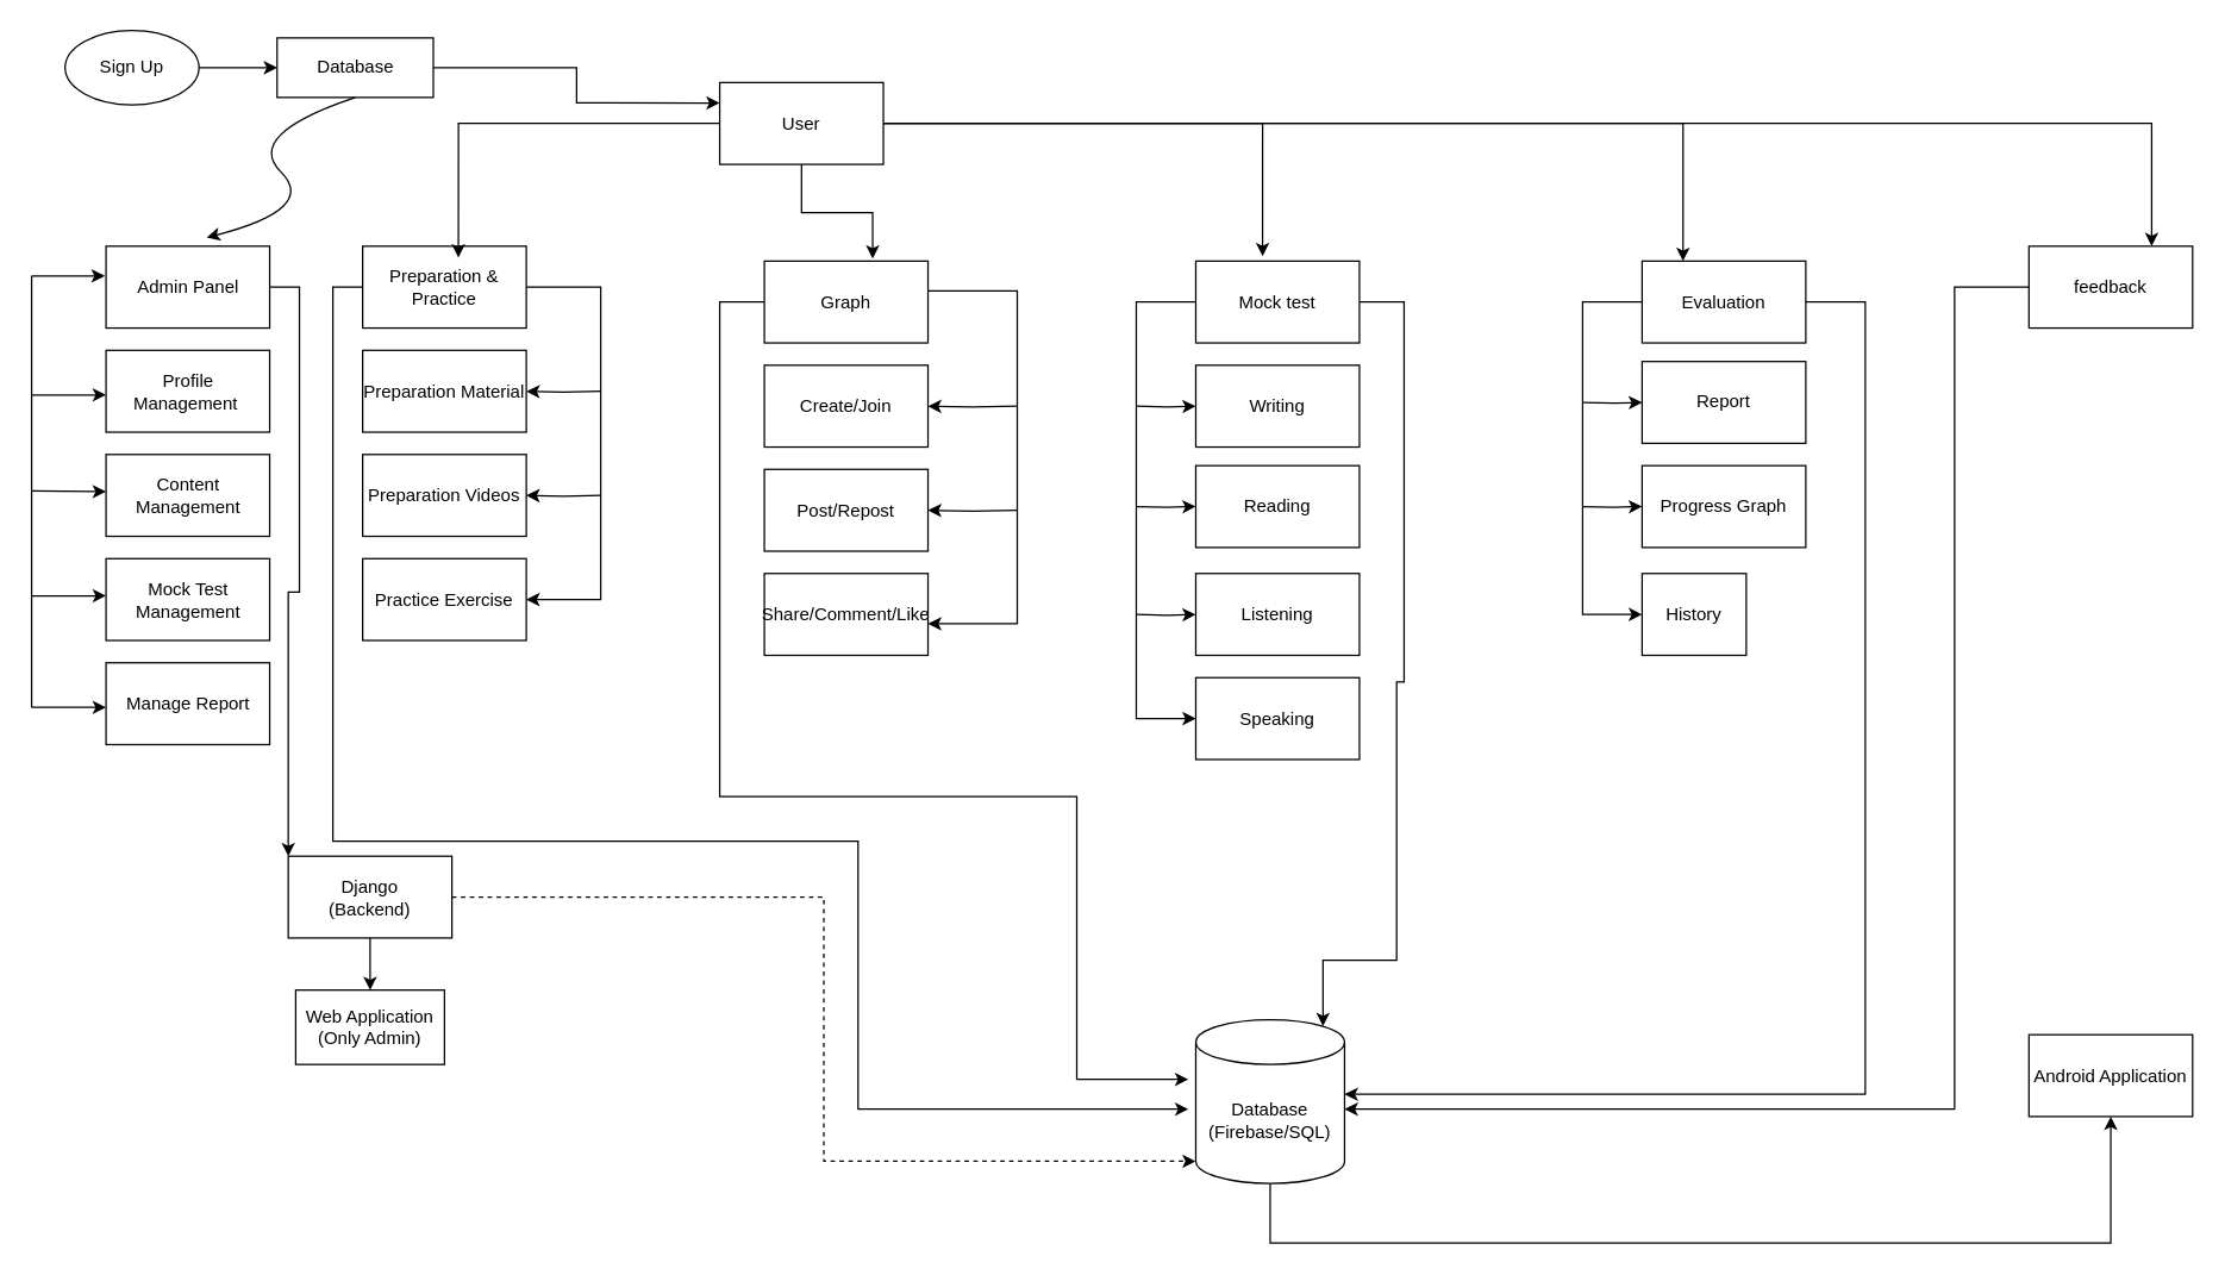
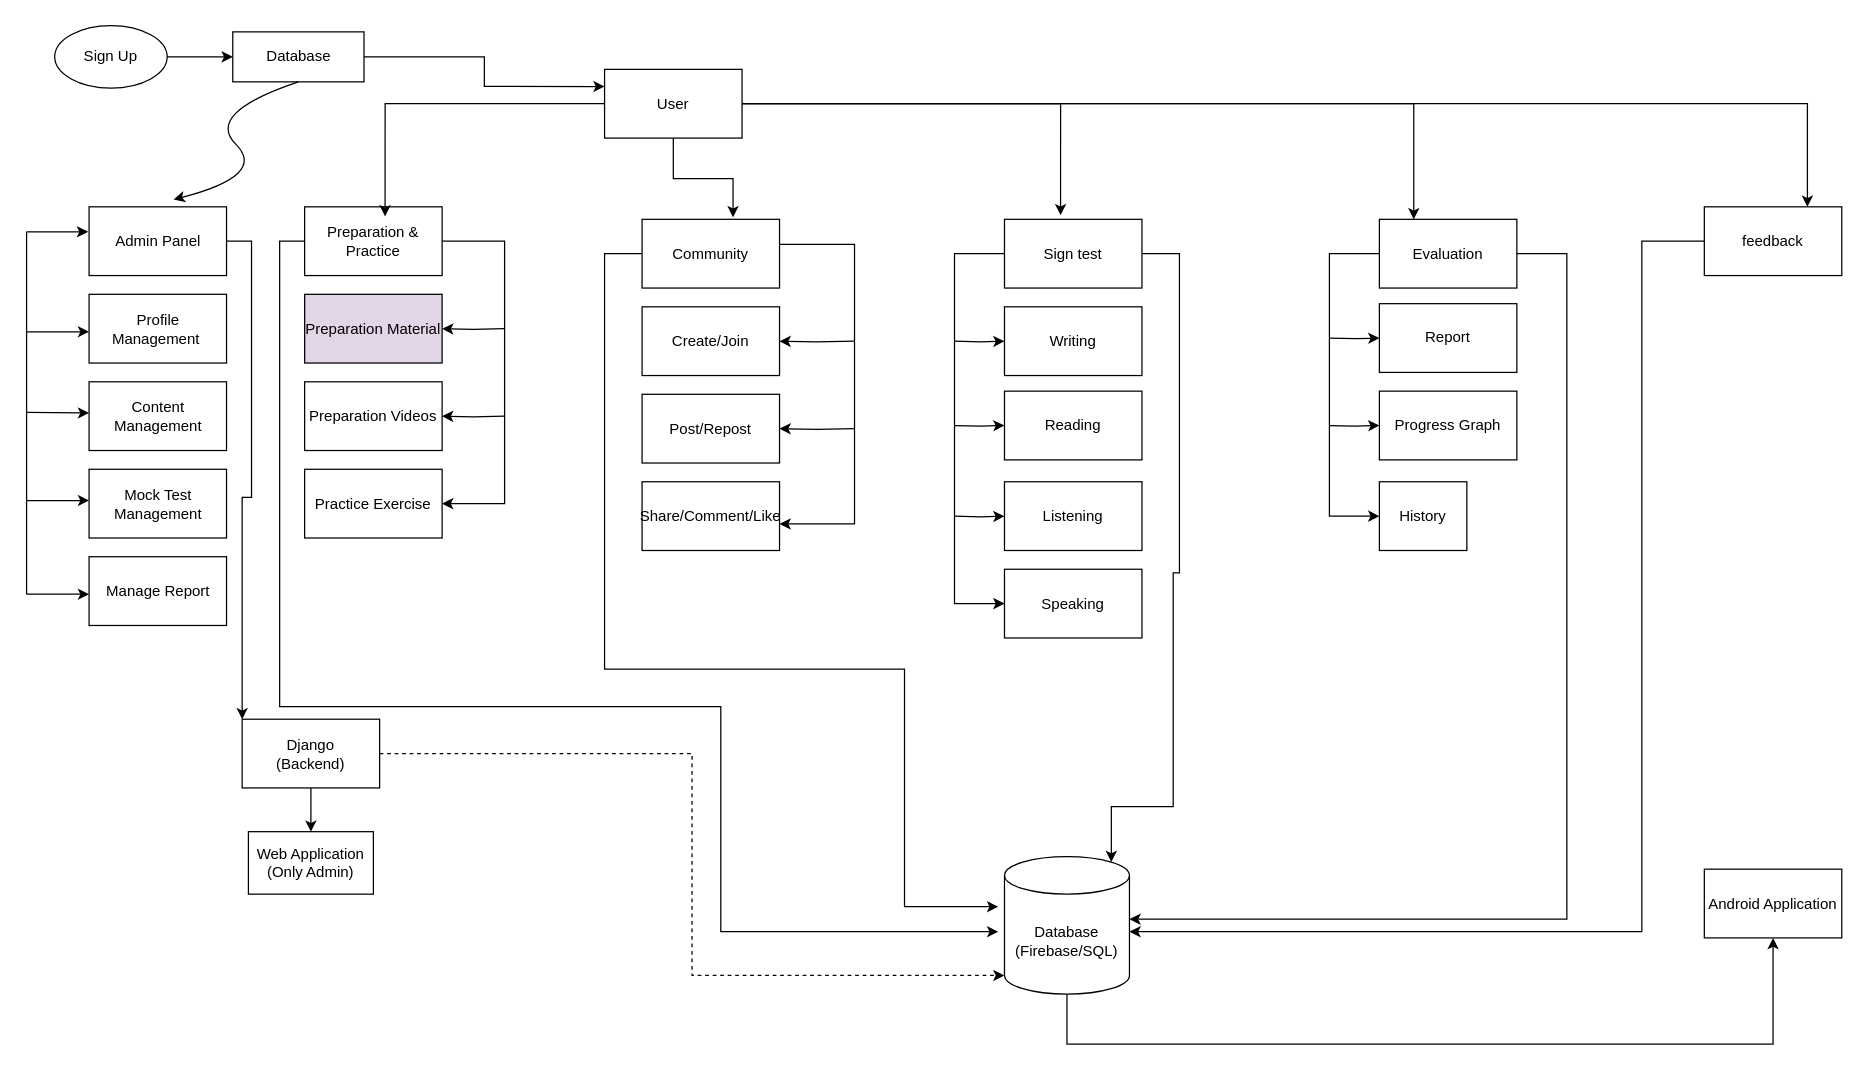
- <mxCell id="25" value="Graph" style="rounded=0;whiteSpace=wrap;html=1;" parent="1" vertex="1"><mxGeometry x="513" y="175" width="110" height="55" as="geometry" /></mxCell>
+ <mxCell id="25" value="Community" style="rounded=0;whiteSpace=wrap;html=1;" parent="1" vertex="1"><mxGeometry x="513" y="175" width="110" height="55" as="geometry" /></mxCell>
- <mxCell id="49" value="Mock test" style="rounded=0;whiteSpace=wrap;html=1;" parent="1" vertex="1"><mxGeometry x="803" y="175" width="110" height="55" as="geometry" /></mxCell>
+ <mxCell id="49" value="Sign test" style="rounded=0;whiteSpace=wrap;html=1;" parent="1" vertex="1"><mxGeometry x="803" y="175" width="110" height="55" as="geometry" /></mxCell>
- <mxCell id="13" value="Preparation&amp;nbsp;Material" style="rounded=0;whiteSpace=wrap;html=1;" parent="1" vertex="1"><mxGeometry x="243" y="235" width="110" height="55" as="geometry" /></mxCell>
+ <mxCell id="13" value="Preparation&amp;nbsp;Material" style="rounded=0;whiteSpace=wrap;html=1;fillColor=#e1d5e7;" parent="1" vertex="1"><mxGeometry x="243" y="235" width="110" height="55" as="geometry" /></mxCell>
